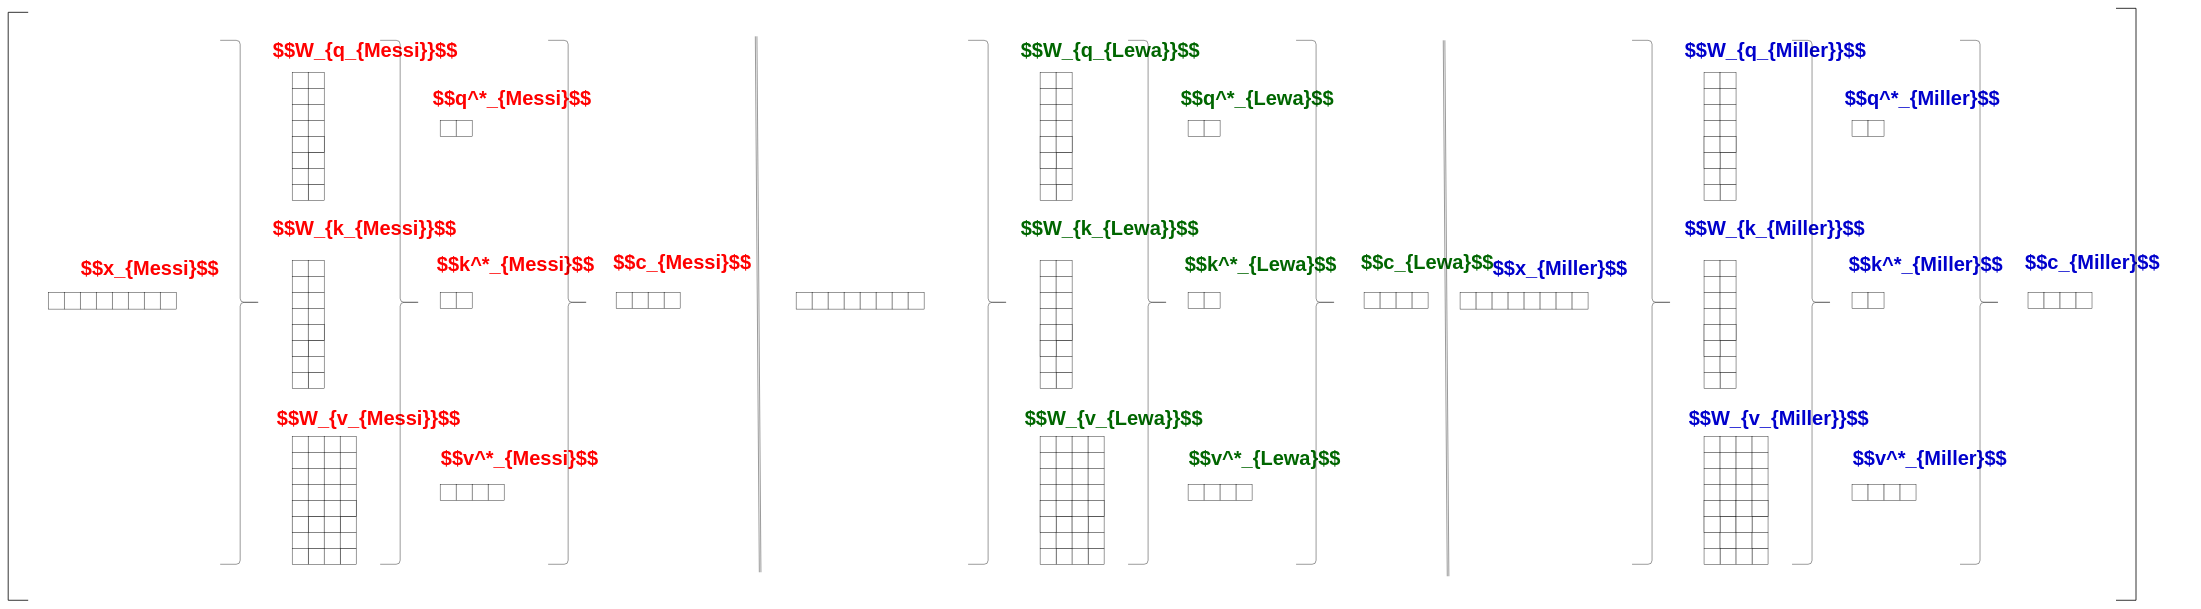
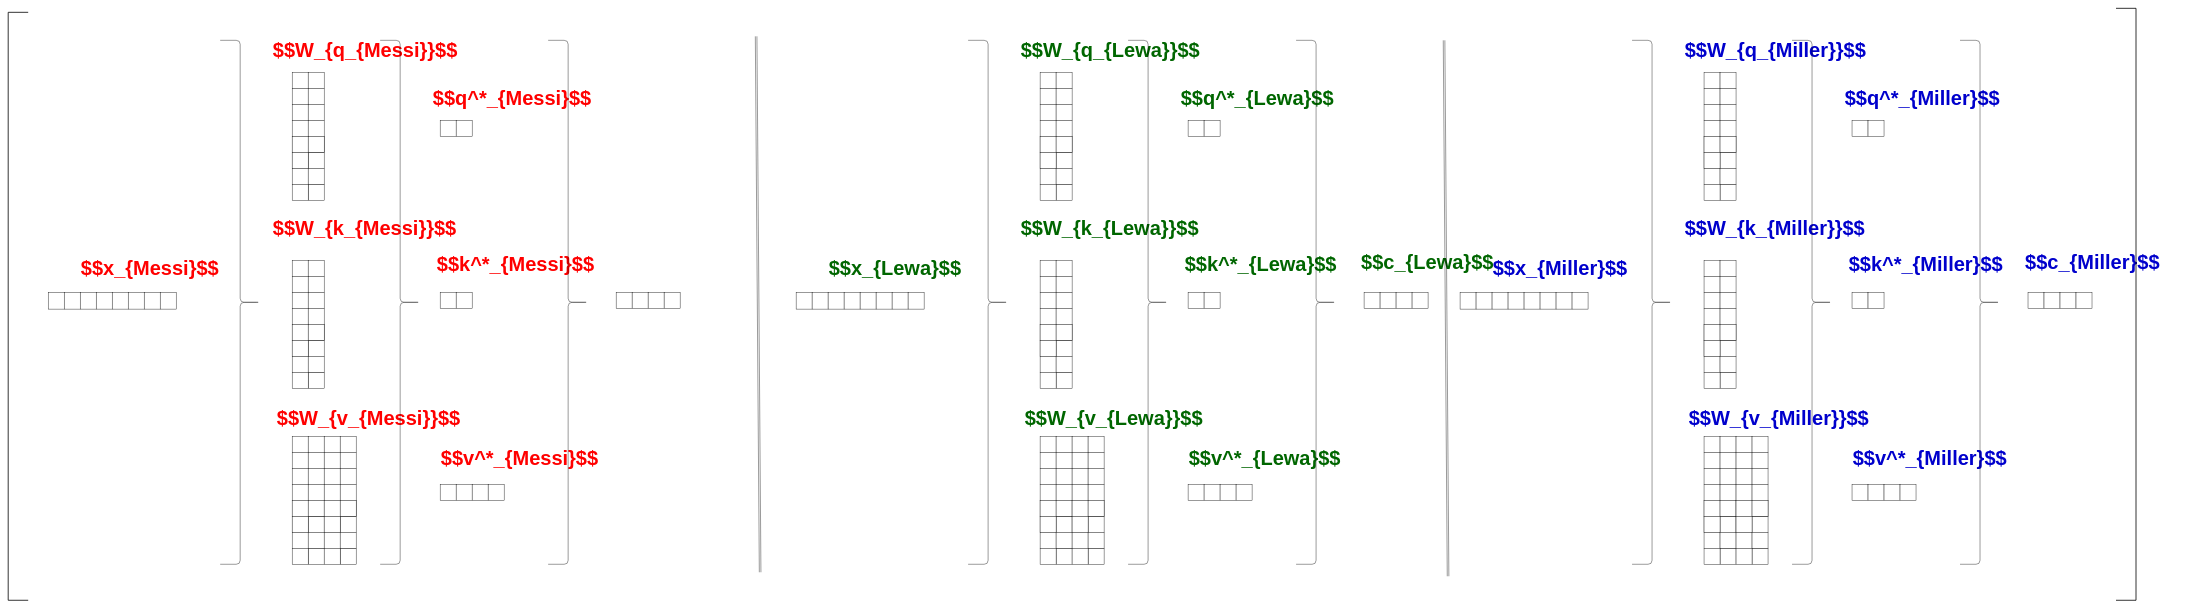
- <mxCell id="110" value="&lt;font style=&quot;font-size: 50px;&quot;&gt;&lt;b&gt;$$c_{Messi}$$&lt;/b&gt;&lt;/font&gt;" style="text;html=1;align=left;verticalAlign=middle;resizable=0;points=[];autosize=1;strokeColor=none;fillColor=none;fontColor=#FF0000;" vertex="1" parent="2"><mxGeometry x="1411" y="440" width="370" height="70" as="geometry" /></mxCell>
+ <mxCell id="217" value="&lt;font style=&quot;font-size: 50px;&quot;&gt;&lt;b&gt;$$x_{Lewa}$$&lt;/b&gt;&lt;/font&gt;" style="text;html=1;align=left;verticalAlign=middle;resizable=0;points=[];autosize=1;strokeColor=none;fillColor=none;fontColor=#006600;" vertex="1" parent="115"><mxGeometry x="80" y="455" width="350" height="70" as="geometry" /></mxCell>
